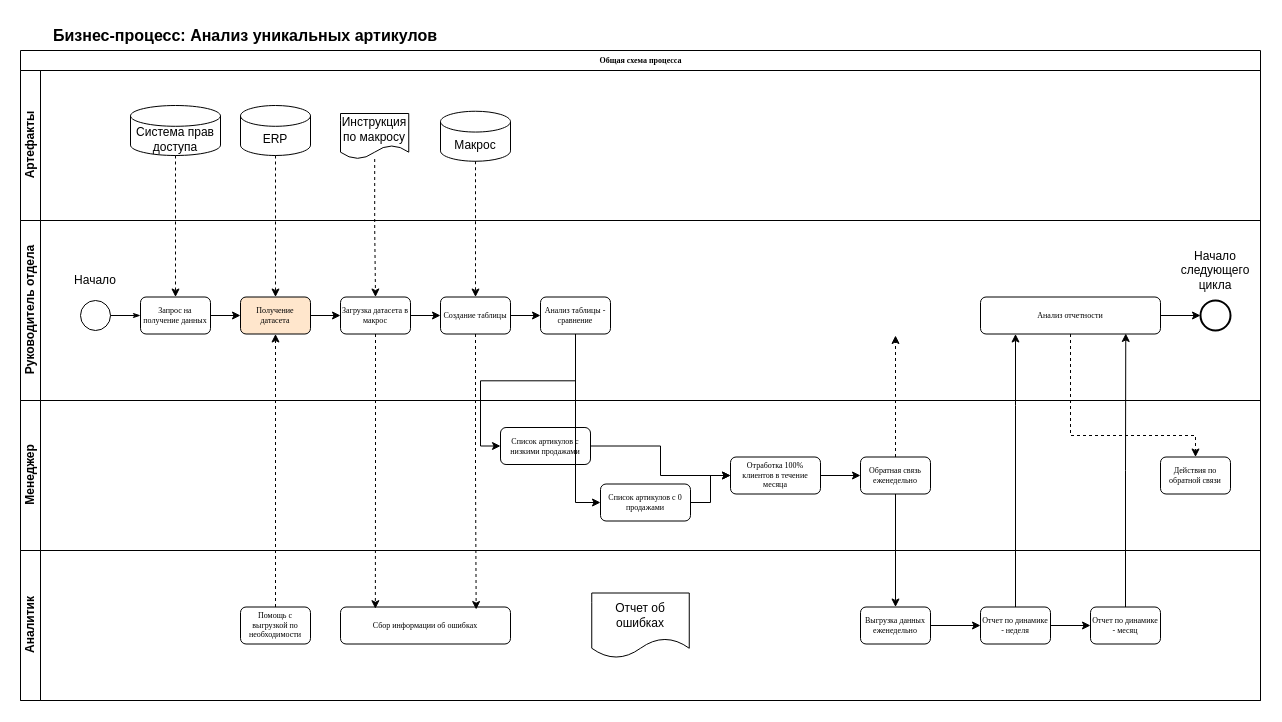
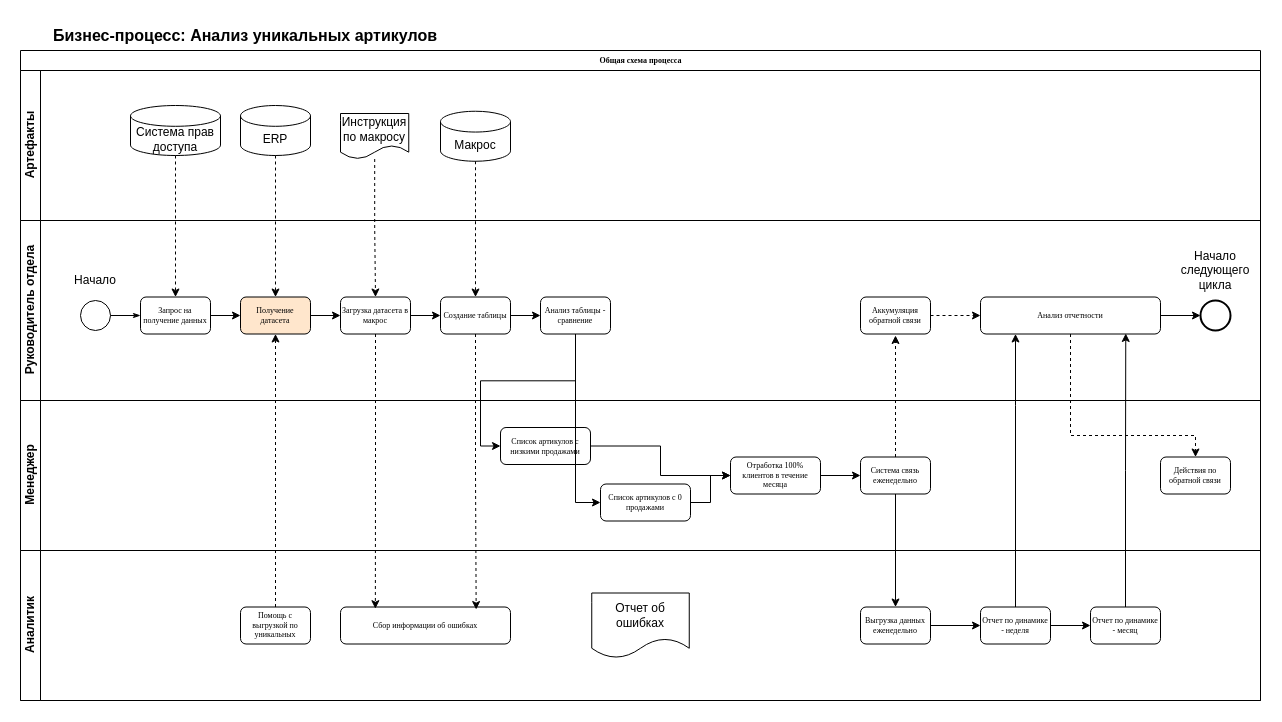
+ <mxCell id="22" value="Аккумуляция обратной связи" style="rounded=1;whiteSpace=wrap;html=1;shadow=0;labelBackgroundColor=none;strokeWidth=1;fontFamily=Verdana;fontSize=8;align=center;" vertex="1" parent="8"><mxGeometry x="840" y="76.5" width="70" height="37" as="geometry" /></mxCell>
+ <mxCell id="21" style="edgeStyle=orthogonalEdgeStyle;rounded=0;orthogonalLoop=1;jettySize=auto;html=1;entryX=0;entryY=0.5;entryDx=0;entryDy=0;dashed=1;" edge="1" parent="8" source="22" target="24"><mxGeometry relative="1" as="geometry" /></mxCell>
- <mxCell id="39" value="Обратная связь еженедельно" style="rounded=1;whiteSpace=wrap;html=1;shadow=0;labelBackgroundColor=none;strokeWidth=1;fontFamily=Verdana;fontSize=8;align=center;" vertex="1" parent="31"><mxGeometry x="840" y="56.5" width="70" height="37" as="geometry" /></mxCell>
+ <mxCell id="39" value="Система связь еженедельно" style="rounded=1;whiteSpace=wrap;html=1;shadow=0;labelBackgroundColor=none;strokeWidth=1;fontFamily=Verdana;fontSize=8;align=center;" vertex="1" parent="31"><mxGeometry x="840" y="56.5" width="70" height="37" as="geometry" /></mxCell>
- <mxCell id="42" value="Помощь с выгрузкой по необходимости" style="rounded=1;whiteSpace=wrap;html=1;shadow=0;labelBackgroundColor=none;strokeWidth=1;fontFamily=Verdana;fontSize=8;align=center;" parent="41" vertex="1"><mxGeometry x="220" y="56.5" width="70" height="37" as="geometry" /></mxCell>
+ <mxCell id="42" value="Помощь с выгрузкой по уникальных" style="rounded=1;whiteSpace=wrap;html=1;shadow=0;labelBackgroundColor=none;strokeWidth=1;fontFamily=Verdana;fontSize=8;align=center;" parent="41" vertex="1"><mxGeometry x="220" y="56.5" width="70" height="37" as="geometry" /></mxCell>
